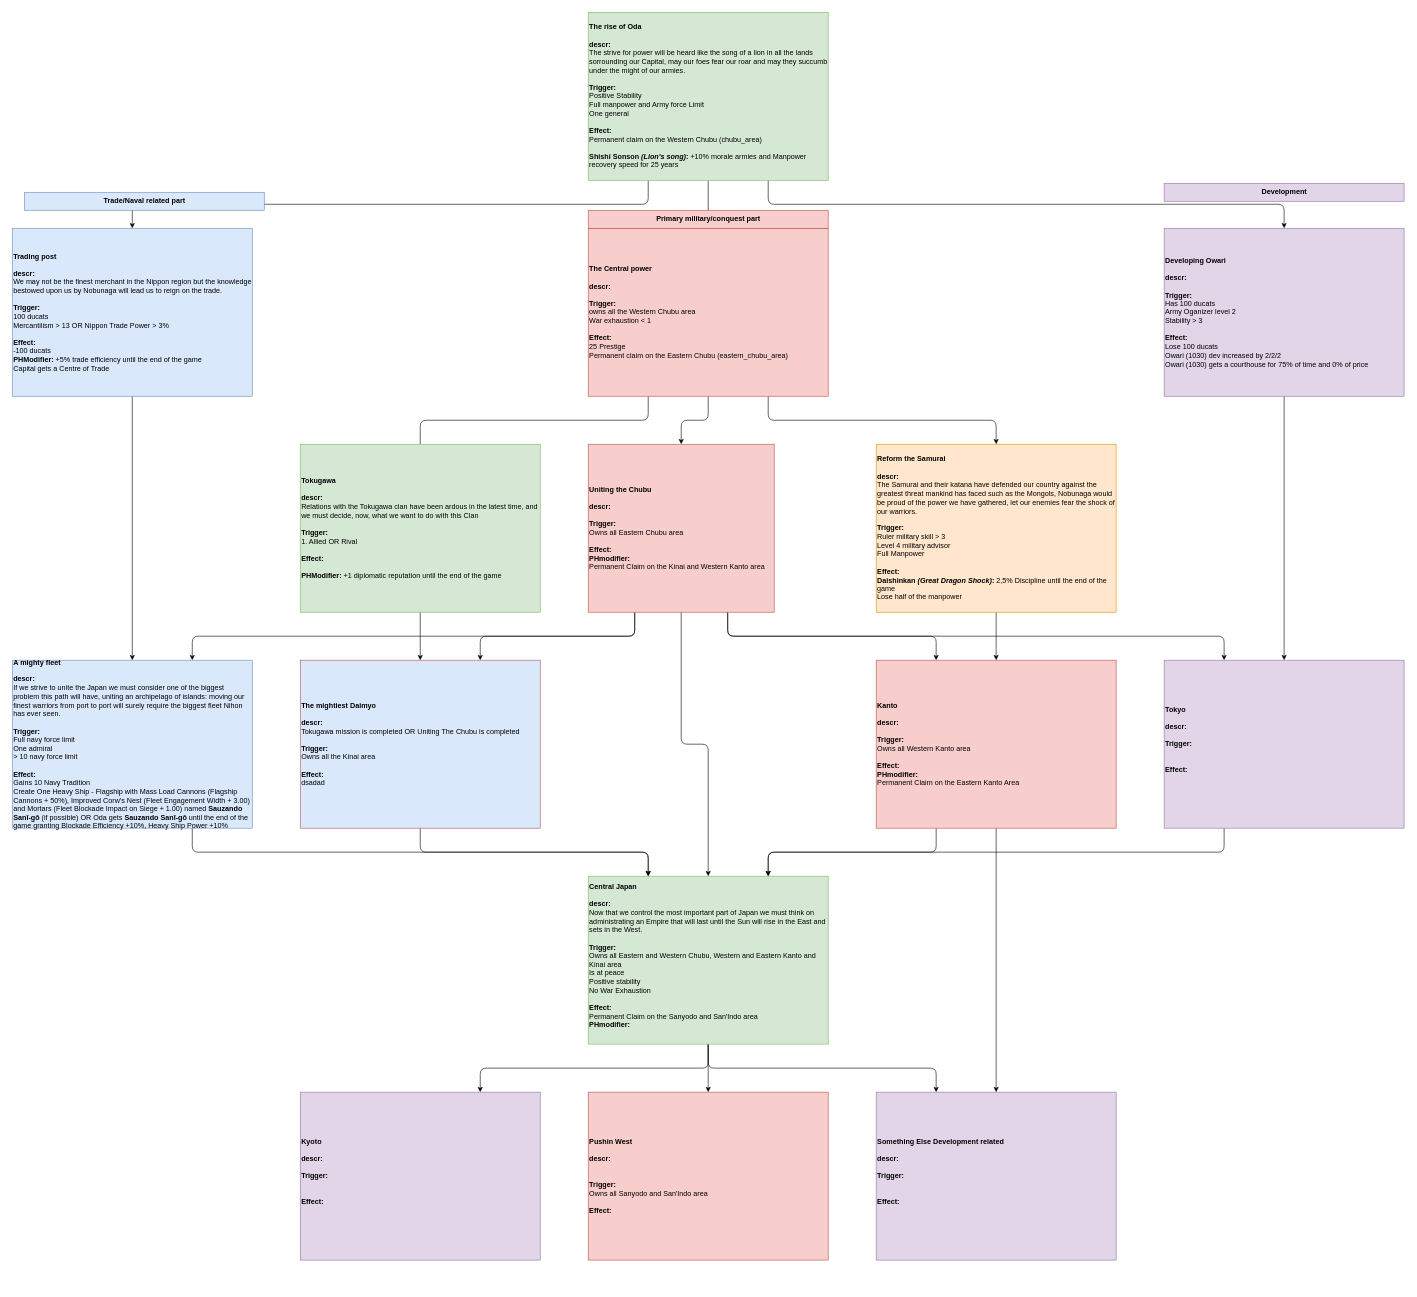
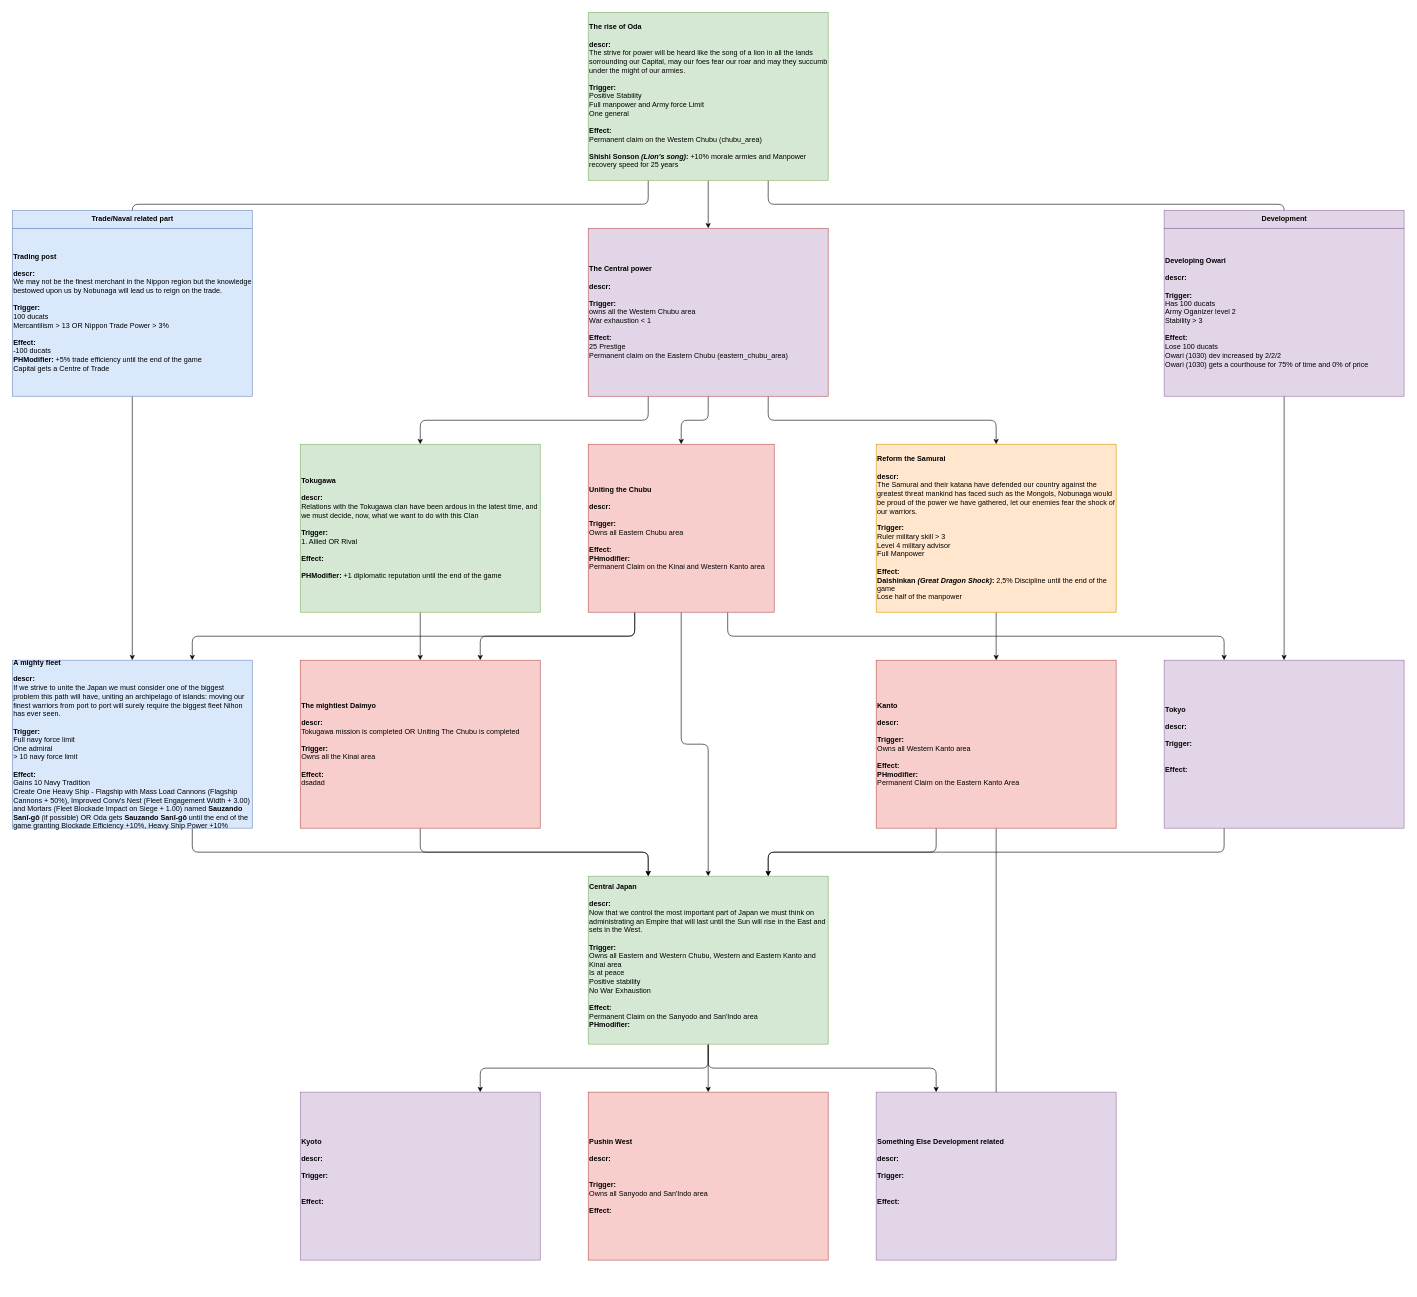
- <mxCell id="50" value="Development" style="text;html=1;fontSize=12;fontStyle=1;align=center;fillColor=#e1d5e7;strokeColor=#9673a6;" parent="1" vertex="1"><mxGeometry x="1940" y="305" width="400" height="30" as="geometry" /></mxCell>
+ <mxCell id="50" value="Development" style="text;html=1;fontSize=12;fontStyle=1;align=center;fillColor=#e1d5e7;strokeColor=#9673a6;" parent="1" vertex="1"><mxGeometry x="1940" y="350" width="400" height="30" as="geometry" /></mxCell>
- <mxCell id="48" value="Trade/Naval related part" style="text;html=1;fontSize=12;align=center;fontStyle=1;fillColor=#dae8fc;strokeColor=#6c8ebf;" parent="1" vertex="1"><mxGeometry x="40" y="320" width="400" height="30" as="geometry" /></mxCell>
+ <mxCell id="48" value="Trade/Naval related part" style="text;html=1;fontSize=12;align=center;fontStyle=1;fillColor=#dae8fc;strokeColor=#6c8ebf;" parent="1" vertex="1"><mxGeometry y="350" width="400" height="30" as="geometry" x="20" /></mxCell>
- <mxCell id="49" value="Primary military/conquest part" style="text;html=1;fontSize=12;fontStyle=1;align=center;fillColor=#f8cecc;strokeColor=#b85450;" parent="1" vertex="1"><mxGeometry x="980" y="350" width="400" height="30" as="geometry" /></mxCell>
- <mxCell id="13" value="&lt;div&gt;&lt;b&gt;The Central power&lt;/b&gt;&lt;br&gt;&lt;br&gt;&lt;b&gt;descr:&lt;/b&gt;&amp;nbsp;&lt;div align=&quot;left&quot;&gt;&lt;br&gt;&lt;/div&gt;&lt;div align=&quot;left&quot;&gt;&lt;b&gt;Trigger:&lt;/b&gt;&lt;/div&gt;&lt;div align=&quot;left&quot;&gt;owns all the Western Chubu area&lt;/div&gt;&lt;div align=&quot;left&quot;&gt;War exhaustion &amp;lt; 1&lt;/div&gt;&lt;div align=&quot;left&quot;&gt;&lt;br&gt;&lt;/div&gt;&lt;div align=&quot;left&quot;&gt;&lt;b&gt;Effect:&lt;/b&gt;&lt;/div&gt;&lt;/div&gt;&lt;div align=&quot;left&quot;&gt;25 Prestige&lt;br&gt;&lt;/div&gt;&lt;div align=&quot;left&quot;&gt;Permanent claim on the Eastern Chubu (eastern_chubu_area)&lt;/div&gt;" style="rounded=0;whiteSpace=wrap;html=1;align=left;fillColor=#f8cecc;strokeColor=#b85450;" parent="1" vertex="1"><mxGeometry x="980" y="380" width="400" height="280" as="geometry" /></mxCell>
+ <mxCell id="13" value="&lt;div&gt;&lt;b&gt;The Central power&lt;/b&gt;&lt;br&gt;&lt;br&gt;&lt;b&gt;descr:&lt;/b&gt;&amp;nbsp;&lt;div align=&quot;left&quot;&gt;&lt;br&gt;&lt;/div&gt;&lt;div align=&quot;left&quot;&gt;&lt;b&gt;Trigger:&lt;/b&gt;&lt;/div&gt;&lt;div align=&quot;left&quot;&gt;owns all the Western Chubu area&lt;/div&gt;&lt;div align=&quot;left&quot;&gt;War exhaustion &amp;lt; 1&lt;/div&gt;&lt;div align=&quot;left&quot;&gt;&lt;br&gt;&lt;/div&gt;&lt;div align=&quot;left&quot;&gt;&lt;b&gt;Effect:&lt;/b&gt;&lt;/div&gt;&lt;/div&gt;&lt;div align=&quot;left&quot;&gt;25 Prestige&lt;br&gt;&lt;/div&gt;&lt;div align=&quot;left&quot;&gt;Permanent claim on the Eastern Chubu (eastern_chubu_area)&lt;/div&gt;" style="rounded=0;whiteSpace=wrap;html=1;align=left;fillColor=#e1d5e7;strokeColor=#b85450;" parent="1" vertex="1"><mxGeometry x="980" y="380" width="400" height="280" as="geometry" /></mxCell>
- <mxCell id="12" style="edgeStyle=orthogonalEdgeStyle;rounded=1;orthogonalLoop=1;jettySize=auto;html=1;exitX=0.25;exitY=1;exitDx=0;exitDy=0;endArrow=none;" parent="1" source="13" target="41" edge="1"><mxGeometry relative="1" as="geometry" /></mxCell>
+ <mxCell id="12" style="edgeStyle=orthogonalEdgeStyle;rounded=1;orthogonalLoop=1;jettySize=auto;html=1;exitX=0.25;exitY=1;exitDx=0;exitDy=0;" parent="1" source="13" target="41" edge="1"><mxGeometry relative="1" as="geometry" /></mxCell>
- <mxCell id="18" style="edgeStyle=orthogonalEdgeStyle;rounded=1;orthogonalLoop=1;jettySize=auto;html=1;exitX=0.75;exitY=1;exitDx=0;exitDy=0;entryX=0.25;entryY=0;entryDx=0;entryDy=0;" parent="1" source="23" target="31" edge="1"><mxGeometry relative="1" as="geometry" /></mxCell>
- <mxCell id="33" value="&lt;div&gt;&lt;b&gt;The mightiest Daimyo&lt;/b&gt;&lt;br&gt;&lt;br&gt;&lt;b&gt;descr:&lt;/b&gt;&lt;/div&gt;&lt;div&gt;Tokugawa mission is completed OR Uniting The Chubu is completed&lt;br&gt;&lt;div align=&quot;left&quot;&gt;&lt;br&gt;&lt;/div&gt;&lt;div align=&quot;left&quot;&gt;&lt;b&gt;Trigger:&lt;/b&gt;&lt;/div&gt;&lt;div align=&quot;left&quot;&gt;Owns all the Kinai area&lt;/div&gt;&lt;div align=&quot;left&quot;&gt;&lt;br&gt;&lt;/div&gt;&lt;div align=&quot;left&quot;&gt;&lt;b&gt;Effect:&lt;/b&gt;&lt;/div&gt;&lt;/div&gt;&lt;div align=&quot;left&quot;&gt;dsadad&lt;/div&gt;" style="rounded=0;whiteSpace=wrap;html=1;align=left;fillColor=#dae8fc;strokeColor=#b85450;" parent="1" vertex="1"><mxGeometry x="500" y="1100" width="400" height="280" as="geometry" /></mxCell>
+ <mxCell id="33" value="&lt;div&gt;&lt;b&gt;The mightiest Daimyo&lt;/b&gt;&lt;br&gt;&lt;br&gt;&lt;b&gt;descr:&lt;/b&gt;&lt;/div&gt;&lt;div&gt;Tokugawa mission is completed OR Uniting The Chubu is completed&lt;br&gt;&lt;div align=&quot;left&quot;&gt;&lt;br&gt;&lt;/div&gt;&lt;div align=&quot;left&quot;&gt;&lt;b&gt;Trigger:&lt;/b&gt;&lt;/div&gt;&lt;div align=&quot;left&quot;&gt;Owns all the Kinai area&lt;/div&gt;&lt;div align=&quot;left&quot;&gt;&lt;br&gt;&lt;/div&gt;&lt;div align=&quot;left&quot;&gt;&lt;b&gt;Effect:&lt;/b&gt;&lt;/div&gt;&lt;/div&gt;&lt;div align=&quot;left&quot;&gt;dsadad&lt;/div&gt;" style="rounded=0;whiteSpace=wrap;html=1;align=left;fillColor=#f8cecc;strokeColor=#b85450;" parent="1" vertex="1"><mxGeometry x="500" y="1100" width="400" height="280" as="geometry" /></mxCell>
- <mxCell id="30" style="edgeStyle=orthogonalEdgeStyle;rounded=1;orthogonalLoop=1;jettySize=auto;html=1;exitX=0.5;exitY=1;exitDx=0;exitDy=0;" parent="1" source="31" target="17" edge="1"><mxGeometry relative="1" as="geometry" /></mxCell>
+ <mxCell id="30" style="edgeStyle=orthogonalEdgeStyle;rounded=1;orthogonalLoop=1;jettySize=auto;html=1;exitX=0.5;exitY=1;exitDx=0;exitDy=0;endArrow=none;" parent="1" source="31" target="17" edge="1"><mxGeometry relative="1" as="geometry" /></mxCell>
